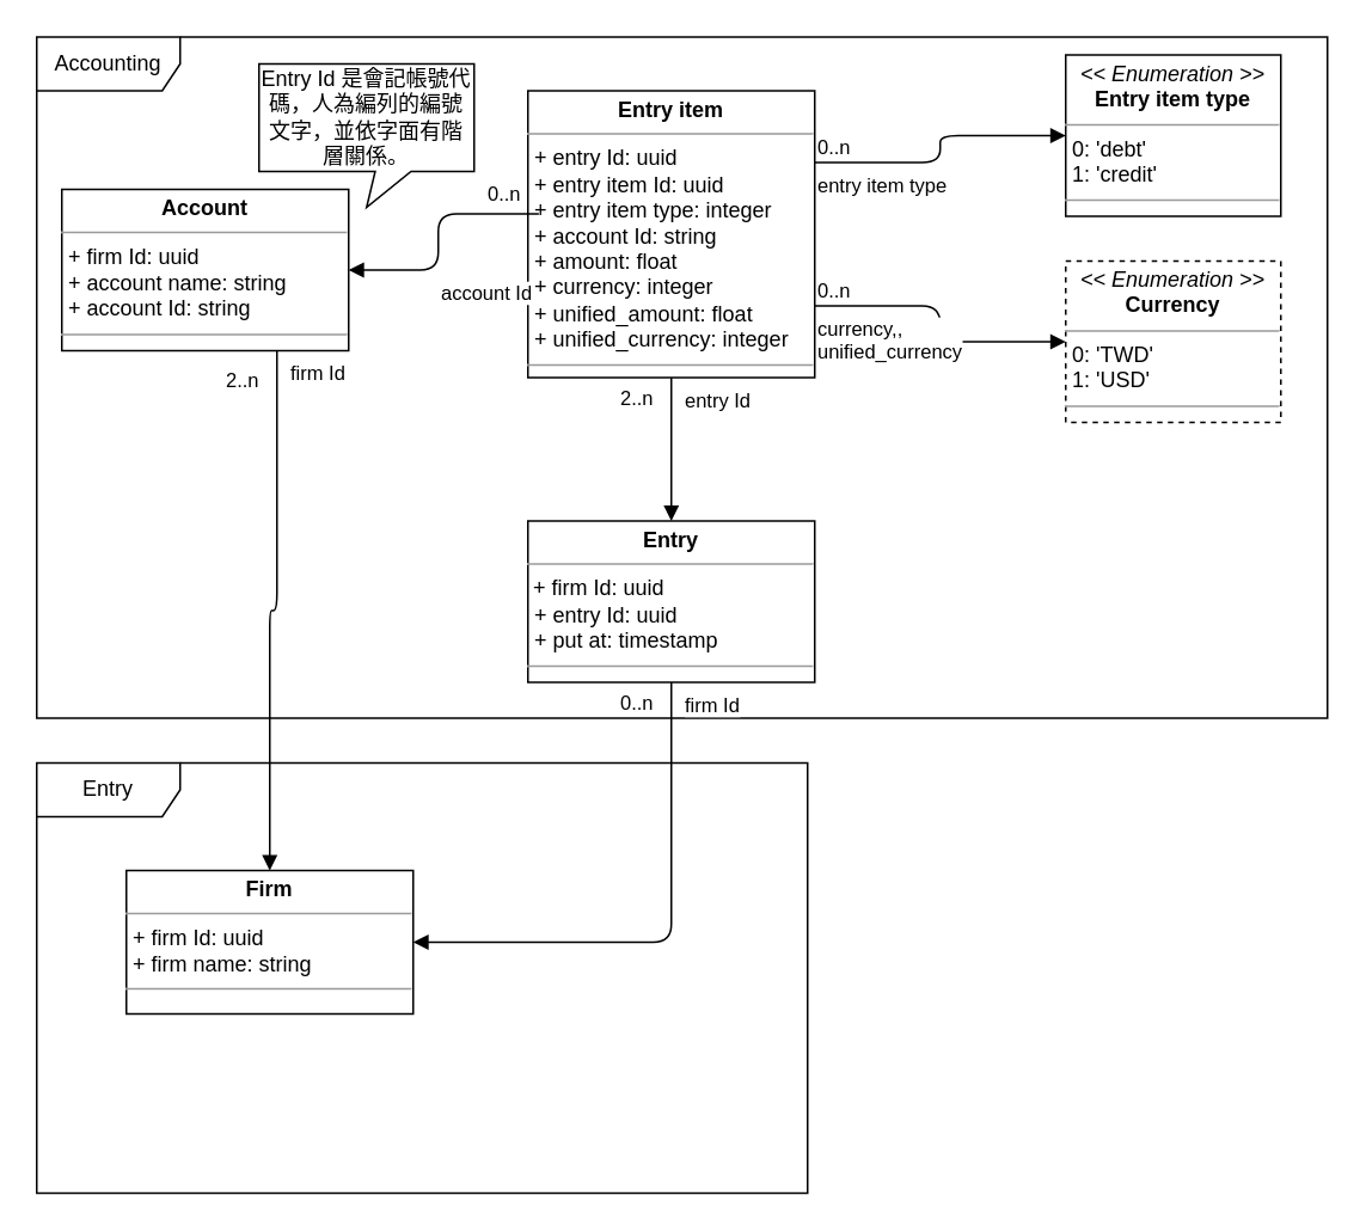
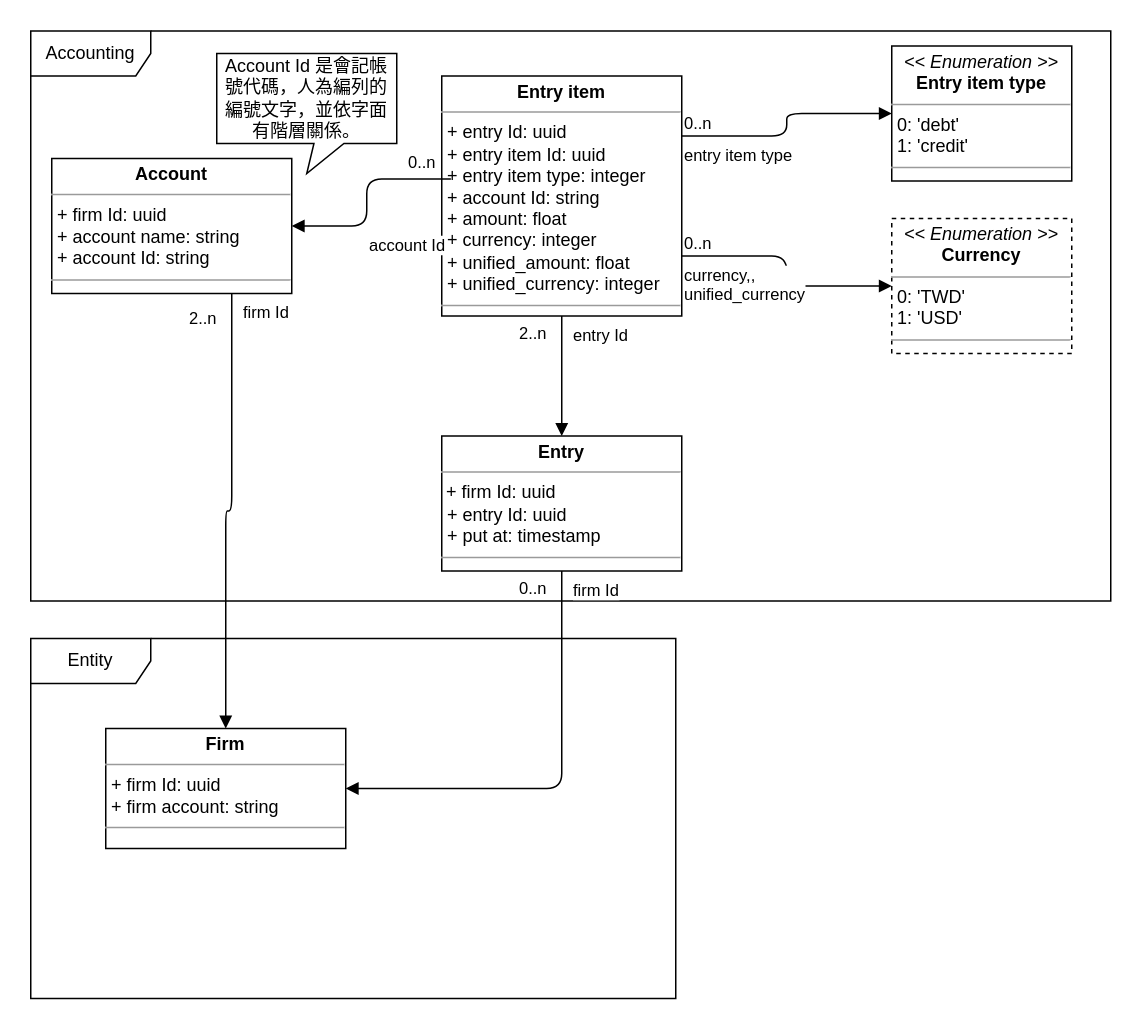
- <mxCell id="4" value="Entry Id 是會記帳號代碼，人為編列的編號文字，並依字面有階層關係。" style="shape=callout;whiteSpace=wrap;html=1;perimeter=calloutPerimeter;size=20;position=0.54;" parent="1" vertex="1"><mxGeometry x="144" y="35" width="120" height="80" as="geometry" /></mxCell>
+ <mxCell id="4" value="Account Id 是會記帳號代碼，人為編列的編號文字，並依字面有階層關係。" style="shape=callout;whiteSpace=wrap;html=1;perimeter=calloutPerimeter;size=20;position=0.54;" parent="1" vertex="1"><mxGeometry x="144" y="35" width="120" height="80" as="geometry" /></mxCell>
- <mxCell id="11" value="Entry" style="shape=umlFrame;whiteSpace=wrap;html=1;width=80;height=30;" parent="1" vertex="1"><mxGeometry x="20" y="425" width="430" height="240" as="geometry" /></mxCell>
+ <mxCell id="11" value="Entity" style="shape=umlFrame;whiteSpace=wrap;html=1;width=80;height=30;" parent="1" vertex="1"><mxGeometry x="20" y="425" width="430" height="240" as="geometry" /></mxCell>
- <mxCell id="12" value="&lt;p style=&quot;margin: 0px ; margin-top: 4px ; text-align: center&quot;&gt;&lt;b&gt;Firm&lt;/b&gt;&lt;/p&gt;&lt;hr size=&quot;1&quot;&gt;&lt;p style=&quot;margin: 0px ; margin-left: 4px&quot;&gt;+ firm Id: uuid&lt;/p&gt;&lt;p style=&quot;margin: 0px ; margin-left: 4px&quot;&gt;+ firm name: string&lt;/p&gt;&lt;hr size=&quot;1&quot;&gt;&lt;p style=&quot;margin: 0px ; margin-left: 4px&quot;&gt;&lt;br&gt;&lt;/p&gt;" style="verticalAlign=top;align=left;overflow=fill;fontSize=12;fontFamily=Helvetica;html=1;" parent="1" vertex="1"><mxGeometry x="70" y="485" width="160" height="80" as="geometry" /></mxCell>
+ <mxCell id="12" value="&lt;p style=&quot;margin: 0px ; margin-top: 4px ; text-align: center&quot;&gt;&lt;b&gt;Firm&lt;/b&gt;&lt;/p&gt;&lt;hr size=&quot;1&quot;&gt;&lt;p style=&quot;margin: 0px ; margin-left: 4px&quot;&gt;+ firm Id: uuid&lt;/p&gt;&lt;p style=&quot;margin: 0px ; margin-left: 4px&quot;&gt;+ firm account: string&lt;/p&gt;&lt;hr size=&quot;1&quot;&gt;&lt;p style=&quot;margin: 0px ; margin-left: 4px&quot;&gt;&lt;br&gt;&lt;/p&gt;" style="verticalAlign=top;align=left;overflow=fill;fontSize=12;fontFamily=Helvetica;html=1;" parent="1" vertex="1"><mxGeometry x="70" y="485" width="160" height="80" as="geometry" /></mxCell>
